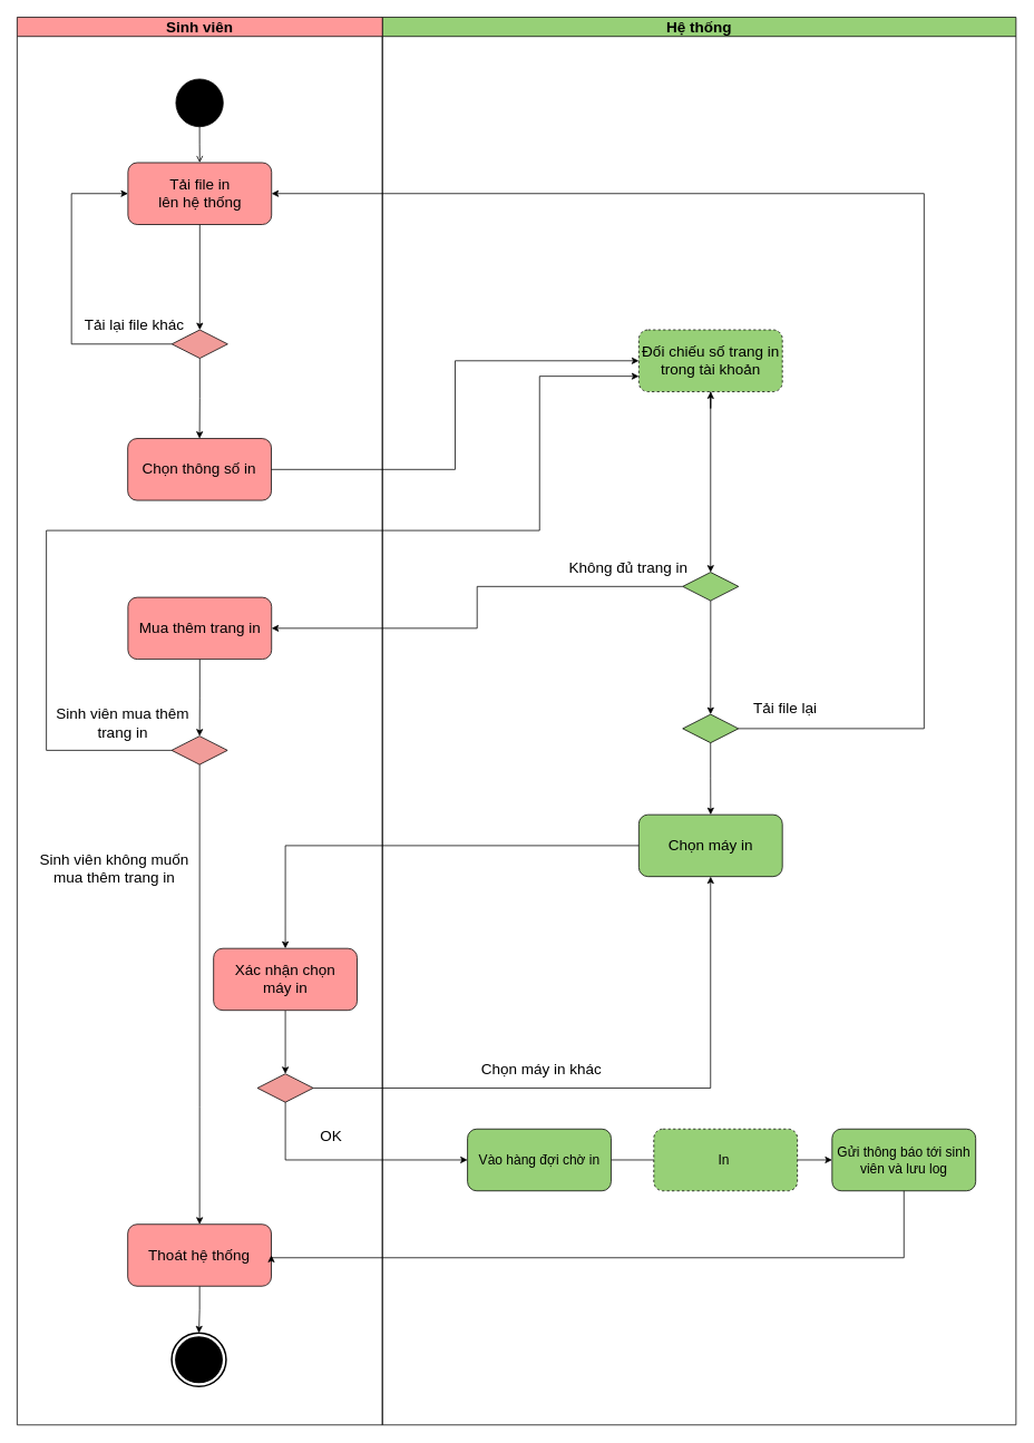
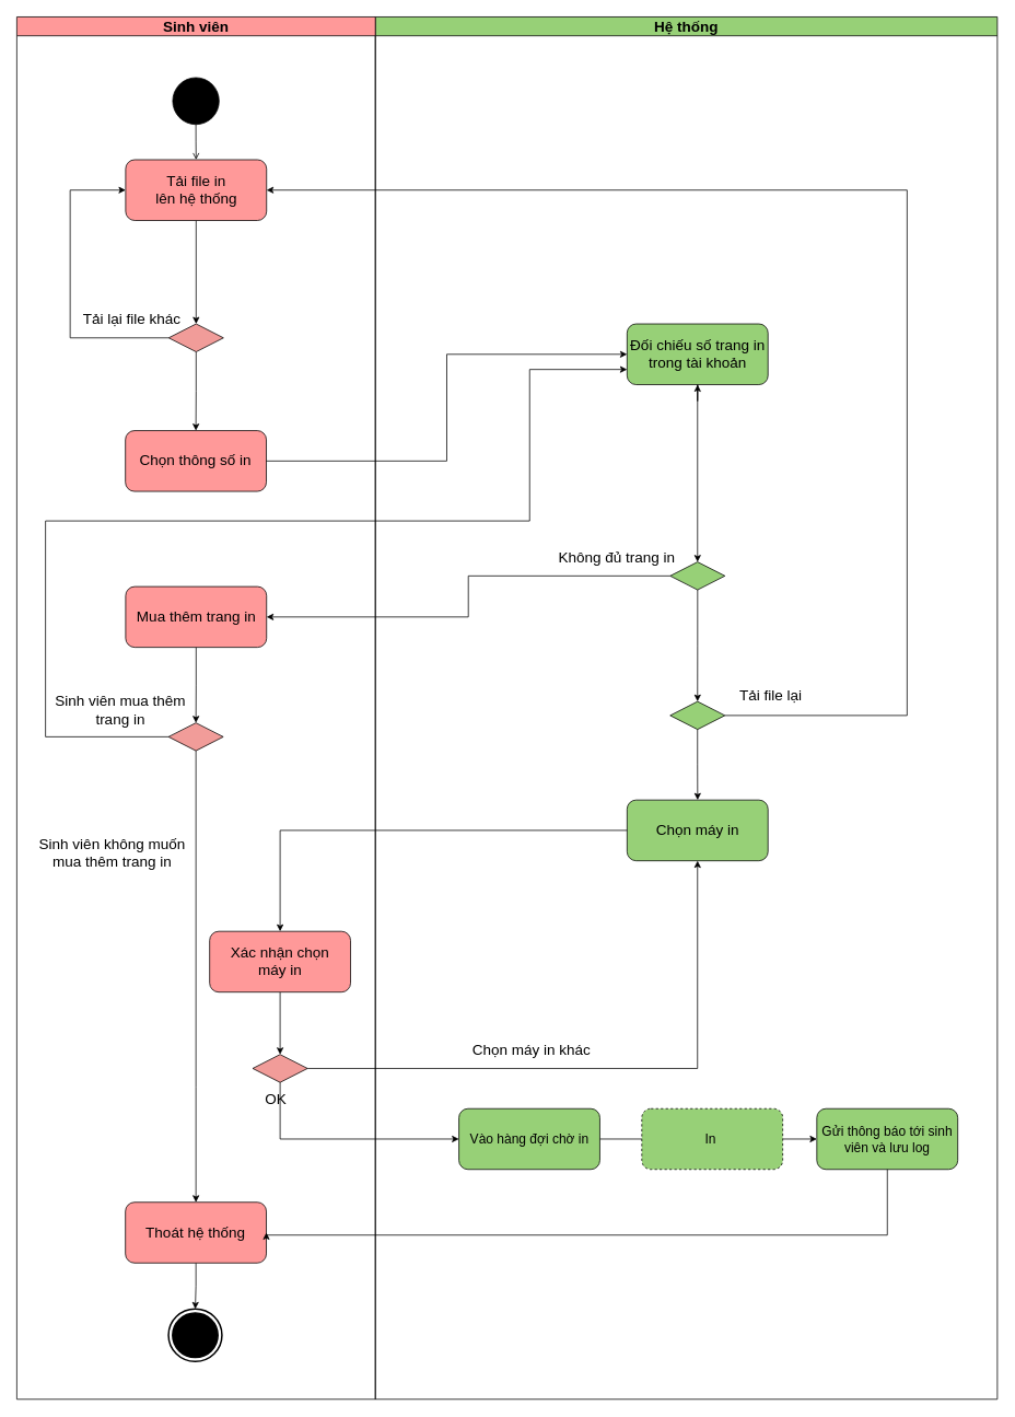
- <mxCell id="4" value="&lt;span style=&quot;font-size: 18px;&quot;&gt;Đối chiếu số trang in trong tài khoản&lt;/span&gt;" style="rounded=1;whiteSpace=wrap;html=1;fillColor=#97D077;dashed=1;" vertex="1" parent="2"><mxGeometry x="306.75" y="374" width="171.75" height="74" as="geometry" /></mxCell>
+ <mxCell id="4" value="&lt;span style=&quot;font-size: 18px;&quot;&gt;Đối chiếu số trang in trong tài khoản&lt;/span&gt;" style="rounded=1;whiteSpace=wrap;html=1;fillColor=#97D077;" vertex="1" parent="2"><mxGeometry x="306.75" y="374" width="171.75" height="74" as="geometry" /></mxCell>
- <mxCell id="41" value="&lt;span style=&quot;font-size: 18px;&quot;&gt;OK&lt;/span&gt;" style="text;html=1;strokeColor=none;fillColor=none;align=center;verticalAlign=middle;whiteSpace=wrap;rounded=0;" vertex="1" parent="19"><mxGeometry x="345" y="1324" width="61.75" height="30" as="geometry" /></mxCell>
+ <mxCell id="41" value="&lt;span style=&quot;font-size: 18px;&quot;&gt;OK&lt;/span&gt;" style="text;html=1;strokeColor=none;fillColor=none;align=center;verticalAlign=middle;whiteSpace=wrap;rounded=0;" vertex="1" parent="19"><mxGeometry x="285" y="1304" width="61.75" height="30" as="geometry" /></mxCell>
